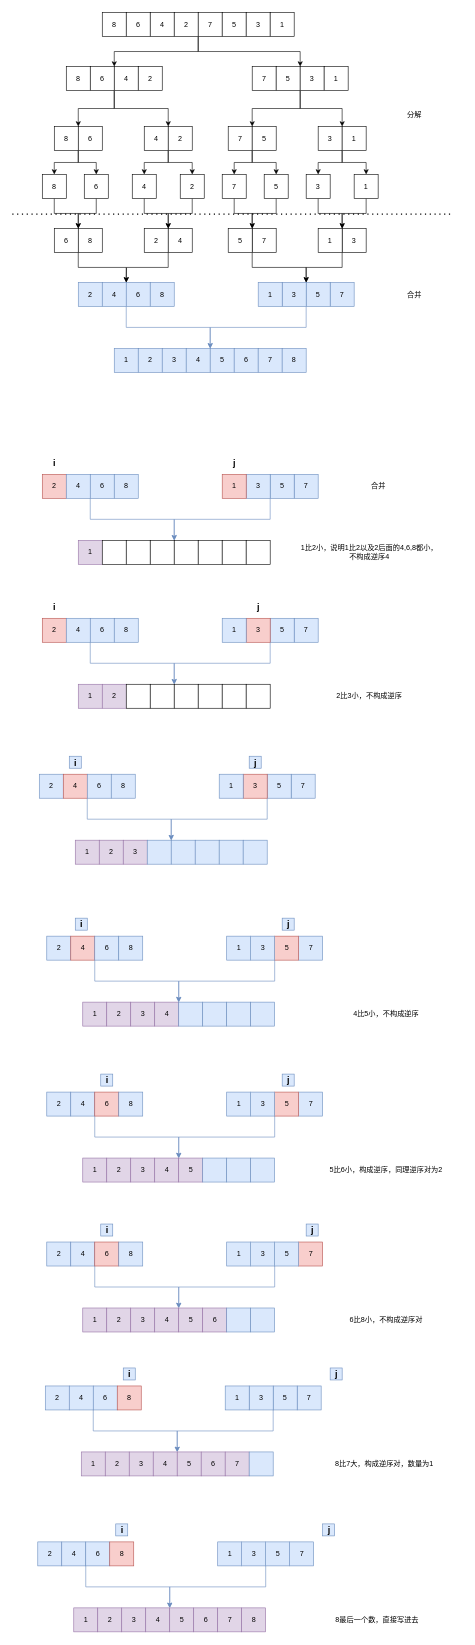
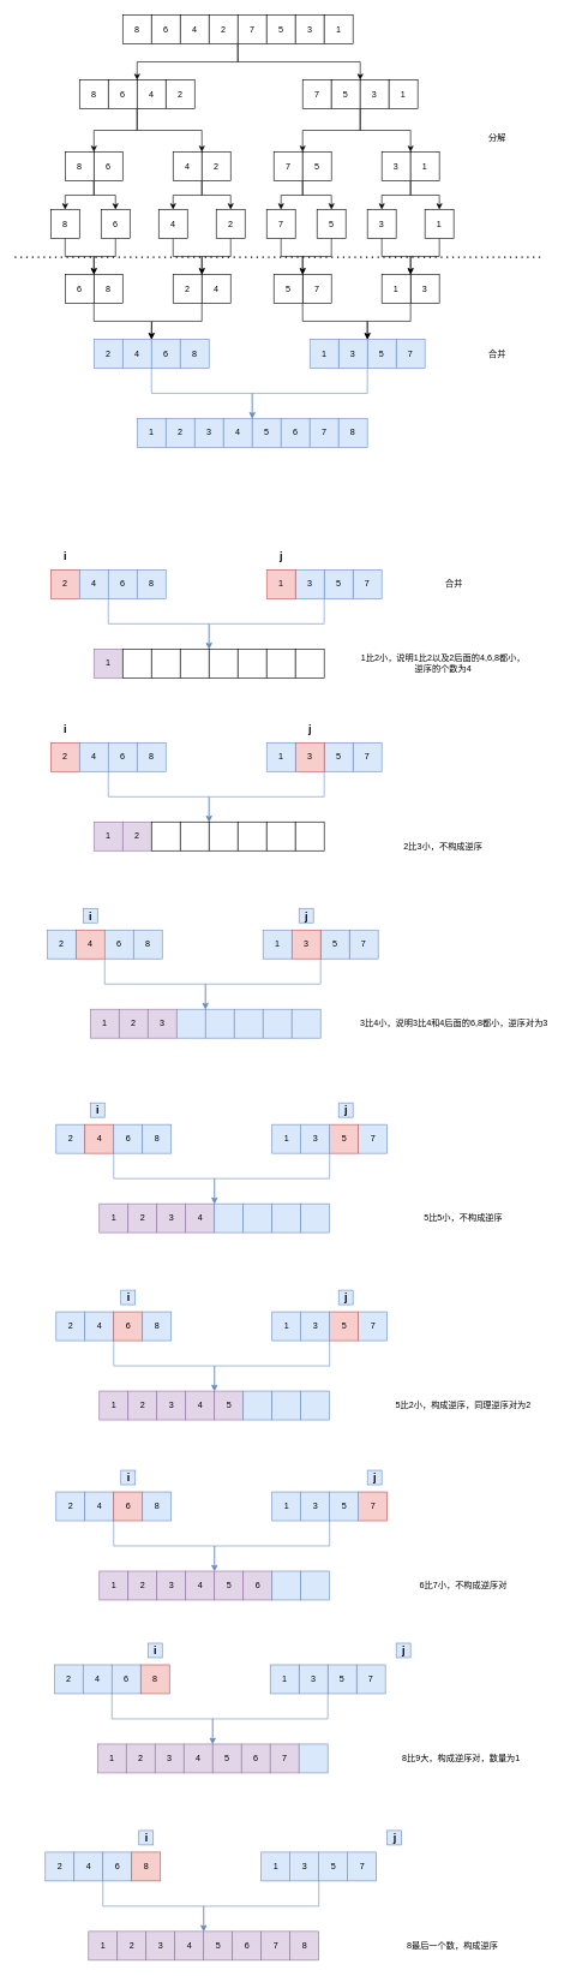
- <mxCell id="111" value="1比2小，说明1比2以及2后面的4,6,8都小，&lt;br&gt;不构成逆序4" style="text;html=1;align=center;verticalAlign=middle;resizable=0;points=[];autosize=1;" vertex="1" parent="1"><mxGeometry x="495" y="905" width="240" height="30" as="geometry" /></mxCell>
+ <mxCell id="111" value="1比2小，说明1比2以及2后面的4,6,8都小，&lt;br&gt;逆序的个数为4" style="text;html=1;align=center;verticalAlign=middle;resizable=0;points=[];autosize=1;" vertex="1" parent="1"><mxGeometry x="495" y="905" width="240" height="30" as="geometry" /></mxCell>
- <mxCell id="132" value="2比3小，不构成逆序" style="text;html=1;align=center;verticalAlign=middle;resizable=0;points=[];autosize=1;" vertex="1" parent="1"><mxGeometry x="555" y="1150" width="120" height="20" as="geometry" /></mxCell>
+ <mxCell id="132" value="2比3小，不构成逆序" style="text;html=1;align=center;verticalAlign=middle;resizable=0;points=[];autosize=1;" vertex="1" parent="1"><mxGeometry x="555" y="1165" width="120" height="20" as="geometry" /></mxCell>
+ <mxCell id="153" value="3比4小，说明3比4和4后面的6,8都小，逆序对为3" style="text;html=1;align=center;verticalAlign=middle;resizable=0;points=[];autosize=1;" vertex="1" parent="1"><mxGeometry x="490" y="1410" width="280" height="20" as="geometry" /></mxCell>
- <mxCell id="174" value="4比5小，不构成逆序" style="text;html=1;align=center;verticalAlign=middle;resizable=0;points=[];autosize=1;" vertex="1" parent="1"><mxGeometry x="582.5" y="1680" width="120" height="20" as="geometry" /></mxCell>
+ <mxCell id="174" value="5比5小，不构成逆序" style="text;html=1;align=center;verticalAlign=middle;resizable=0;points=[];autosize=1;" vertex="1" parent="1"><mxGeometry x="582.5" y="1680" width="120" height="20" as="geometry" /></mxCell>
- <mxCell id="195" value="5比6小，构成逆序，同理逆序对为2" style="text;html=1;align=center;verticalAlign=middle;resizable=0;points=[];autosize=1;" vertex="1" parent="1"><mxGeometry x="542.5" y="1940" width="200" height="20" as="geometry" /></mxCell>
+ <mxCell id="195" value="5比2小，构成逆序，同理逆序对为2" style="text;html=1;align=center;verticalAlign=middle;resizable=0;points=[];autosize=1;" vertex="1" parent="1"><mxGeometry x="542.5" y="1940" width="200" height="20" as="geometry" /></mxCell>
- <mxCell id="216" value="6比8小，不构成逆序对" style="text;html=1;align=center;verticalAlign=middle;resizable=0;points=[];autosize=1;" vertex="1" parent="1"><mxGeometry x="572.5" y="2190" width="140" height="20" as="geometry" /></mxCell>
+ <mxCell id="216" value="6比7小，不构成逆序对" style="text;html=1;align=center;verticalAlign=middle;resizable=0;points=[];autosize=1;" vertex="1" parent="1"><mxGeometry x="572.5" y="2190" width="140" height="20" as="geometry" /></mxCell>
- <mxCell id="237" value="8比7大，构成逆序对，数量为1" style="text;html=1;align=center;verticalAlign=middle;resizable=0;points=[];autosize=1;" vertex="1" parent="1"><mxGeometry x="550" y="2430" width="180" height="20" as="geometry" /></mxCell>
+ <mxCell id="237" value="8比9大，构成逆序对，数量为1" style="text;html=1;align=center;verticalAlign=middle;resizable=0;points=[];autosize=1;" vertex="1" parent="1"><mxGeometry x="550" y="2430" width="180" height="20" as="geometry" /></mxCell>
- <mxCell id="258" value="8最后一个数，直接写进去" style="text;html=1;align=center;verticalAlign=middle;resizable=0;points=[];autosize=1;" vertex="1" parent="1"><mxGeometry x="552.5" y="2690" width="150" height="20" as="geometry" /></mxCell>
+ <mxCell id="258" value="8最后一个数，构成逆序" style="text;html=1;align=center;verticalAlign=middle;resizable=0;points=[];autosize=1;" vertex="1" parent="1"><mxGeometry x="552.5" y="2690" width="150" height="20" as="geometry" /></mxCell>
